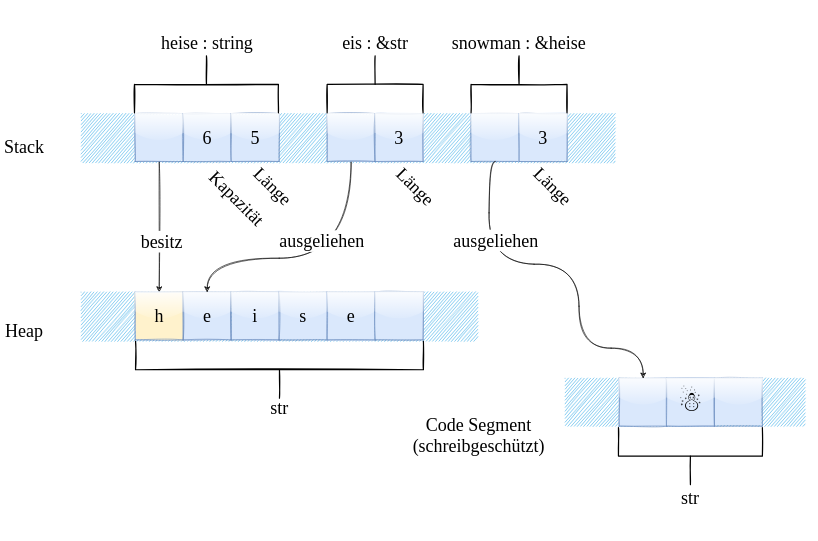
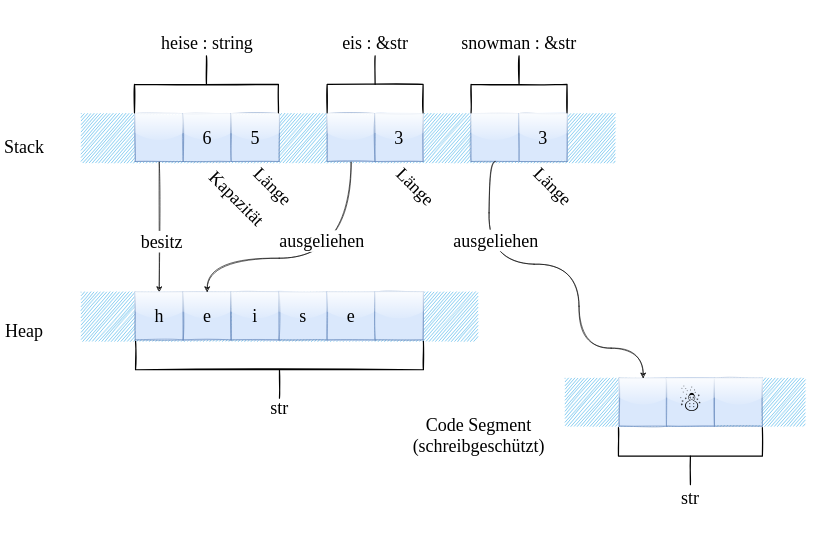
- <mxCell id="30" value="snowman : &amp;amp;heise" style="text;strokeColor=none;fillColor=none;align=center;verticalAlign=middle;whiteSpace=wrap;rounded=0;shadow=0;glass=1;sketch=1;fontSize=30;fontFamily=Cabin Sketch;html=1;fontSource=https%3A%2F%2Ffonts.googleapis.com%2Fcss%3Ffamily%3DCabin%2BSketch;" parent="1" vertex="1"><mxGeometry x="715" y="60" width="300" height="20" as="geometry" /></mxCell>
+ <mxCell id="30" value="snowman : &amp;amp;str" style="text;strokeColor=none;fillColor=none;align=center;verticalAlign=middle;whiteSpace=wrap;rounded=0;shadow=0;glass=1;sketch=1;fontSize=30;fontFamily=Cabin Sketch;html=1;fontSource=https%3A%2F%2Ffonts.googleapis.com%2Fcss%3Ffamily%3DCabin%2BSketch;" parent="1" vertex="1"><mxGeometry x="715" y="60" width="300" height="20" as="geometry" /></mxCell>
- <mxCell id="12" value="h" style="whiteSpace=wrap;aspect=fixed;rounded=0;glass=1;sketch=1;fillColor=#fff2cc;strokeColor=#6c8ebf;fillStyle=solid;shadow=0;fontSize=30;fontFamily=Cabin Sketch;html=1;fontSource=https%3A%2F%2Ffonts.googleapis.com%2Fcss%3Ffamily%3DCabin%2BSketch;" parent="1" vertex="1"><mxGeometry x="225" y="486.25" width="80" height="80" as="geometry" /></mxCell>
+ <mxCell id="12" value="h" style="whiteSpace=wrap;aspect=fixed;rounded=0;glass=1;sketch=1;fillColor=#dae8fc;strokeColor=#6c8ebf;fillStyle=solid;shadow=0;fontSize=30;fontFamily=Cabin Sketch;html=1;fontSource=https%3A%2F%2Ffonts.googleapis.com%2Fcss%3Ffamily%3DCabin%2BSketch;" parent="1" vertex="1"><mxGeometry x="225" y="486.25" width="80" height="80" as="geometry" /></mxCell>
